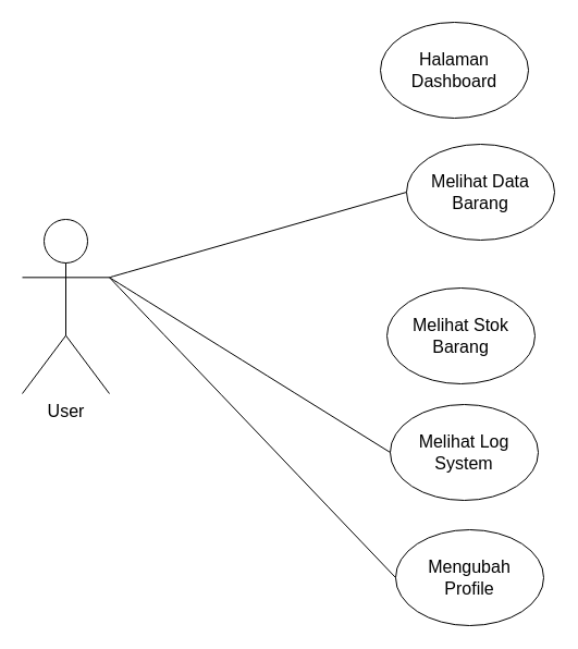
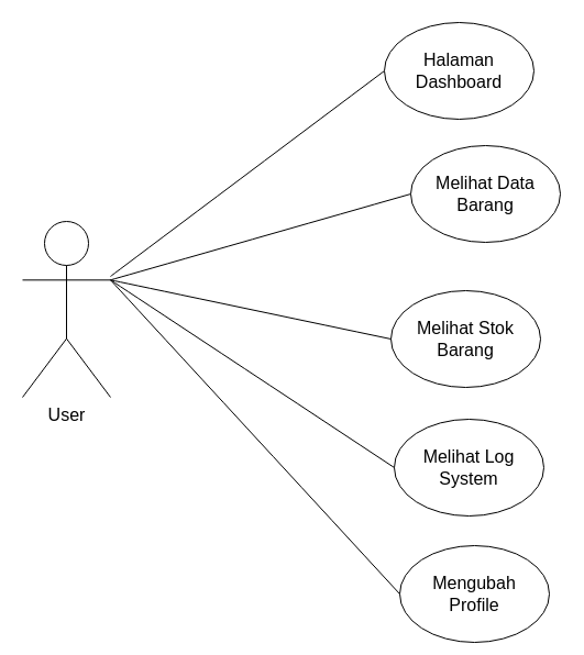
+ <mxCell id="4" value="" style="endArrow=none;html=1;rounded=0;fontSize=12;startSize=8;endSize=8;curved=1;entryX=0;entryY=0.5;entryDx=0;entryDy=0;" edge="1" parent="1" source="3" target="5"><mxGeometry width="50" height="50" relative="1" as="geometry"><mxPoint x="267" y="144" as="sourcePoint" /><mxPoint x="317" y="94" as="targetPoint" /></mxGeometry></mxCell>
+ <mxCell id="8" value="" style="endArrow=none;html=1;rounded=0;fontSize=12;startSize=8;endSize=8;curved=1;exitX=1;exitY=0.333;exitDx=0;exitDy=0;exitPerimeter=0;entryX=0;entryY=0.5;entryDx=0;entryDy=0;" edge="1" parent="1" source="3" target="7"><mxGeometry width="50" height="50" relative="1" as="geometry"><mxPoint x="437" y="267" as="sourcePoint" /><mxPoint x="487" y="217" as="targetPoint" /></mxGeometry></mxCell>
- <mxCell id="9" value="Melihat Log System" style="ellipse;whiteSpace=wrap;html=1;fontSize=16;" vertex="1" parent="1"><mxGeometry x="358" y="371" width="136" height="88" as="geometry" /></mxCell>
+ <mxCell id="9" value="Melihat Log System" style="ellipse;whiteSpace=wrap;html=1;fontSize=16;" vertex="1" parent="1"><mxGeometry x="358" y="381" width="136" height="88" as="geometry" /></mxCell>
- <mxCell id="11" value="Mengubah &lt;br&gt;Profile" style="ellipse;whiteSpace=wrap;html=1;fontSize=16;" vertex="1" parent="1"><mxGeometry x="363" y="486" width="136" height="88" as="geometry" /></mxCell>
+ <mxCell id="11" value="Mengubah &lt;br&gt;Profile" style="ellipse;whiteSpace=wrap;html=1;fontSize=16;" vertex="1" parent="1"><mxGeometry x="363" y="496" width="136" height="88" as="geometry" /></mxCell>
